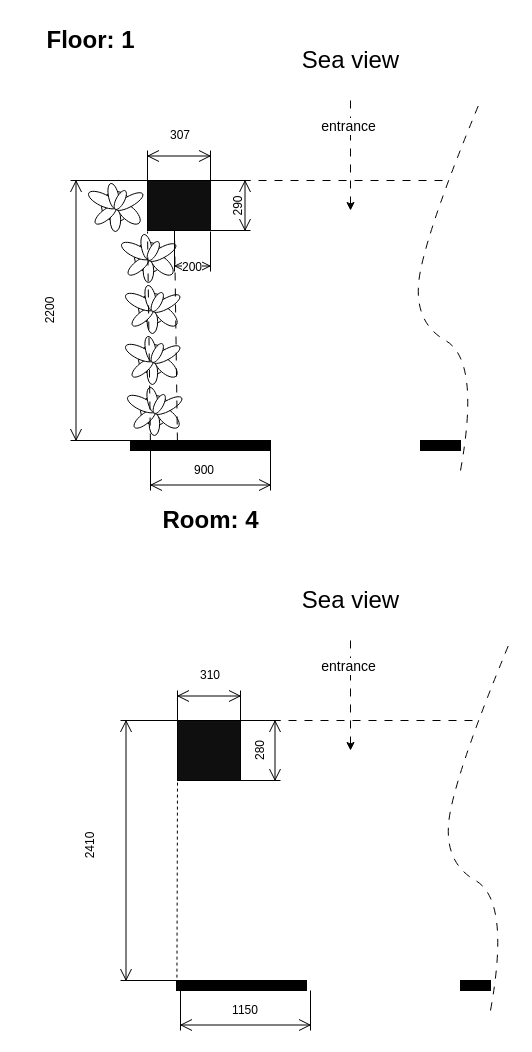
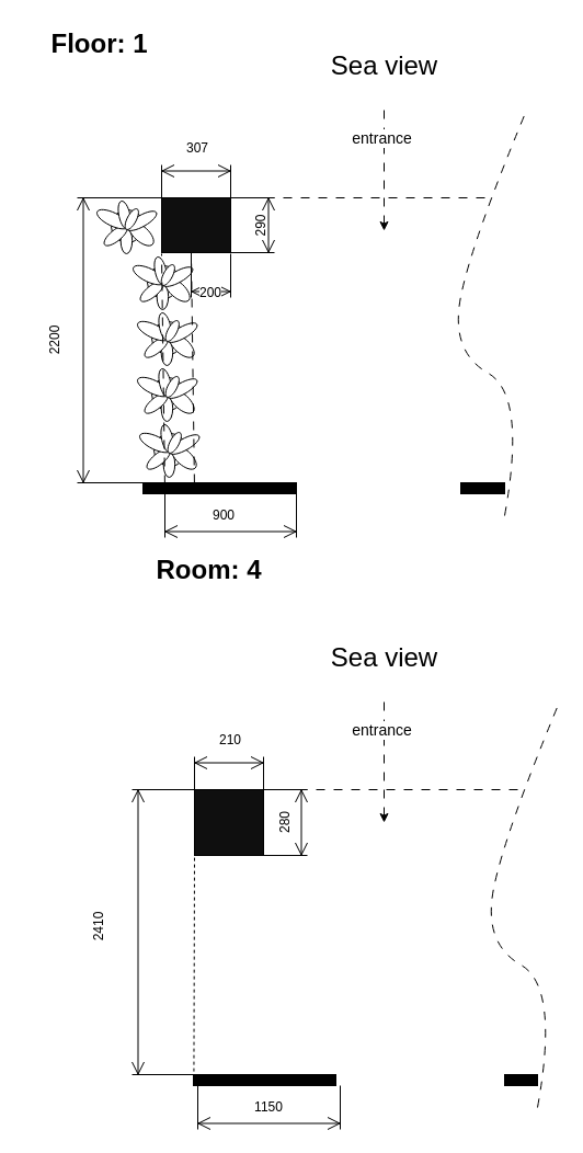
- <mxCell id="13" value="Room: 4" style="text;strokeColor=none;fillColor=none;html=1;fontSize=24;fontStyle=1;verticalAlign=middle;align=center;" parent="1" vertex="1"><mxGeometry x="160" y="500" width="100" height="40" as="geometry" /></mxCell>
+ <mxCell id="13" value="Room: 4" style="text;strokeColor=none;fillColor=none;html=1;fontSize=24;fontStyle=1;verticalAlign=middle;align=center;" parent="1" vertex="1"><mxGeometry x="140" y="500" width="100" height="40" as="geometry" /></mxCell>
- <mxCell id="39" value="310" style="text;html=1;strokeColor=none;fillColor=none;align=center;verticalAlign=middle;whiteSpace=wrap;rounded=0;" vertex="1" parent="1"><mxGeometry x="180" y="660" width="60" height="30" as="geometry" /></mxCell>
+ <mxCell id="39" value="210" style="text;html=1;strokeColor=none;fillColor=none;align=center;verticalAlign=middle;whiteSpace=wrap;rounded=0;" vertex="1" parent="1"><mxGeometry x="180" y="660" width="60" height="30" as="geometry" /></mxCell>
